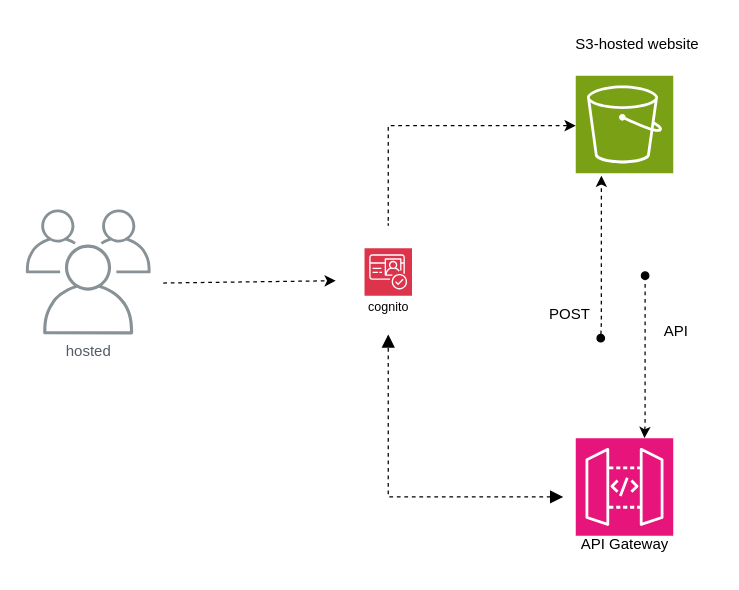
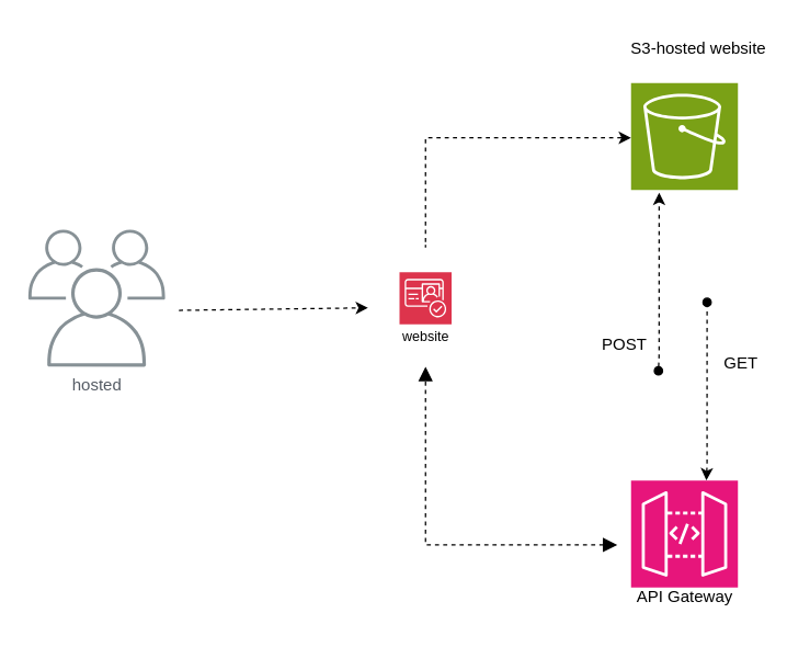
- <mxCell id="14" value="cognito" style="text;html=1;align=center;verticalAlign=middle;resizable=0;points=[];autosize=1;strokeColor=none;fillColor=none;fontSize=10;" vertex="1" parent="1"><mxGeometry x="280" y="230" width="60" height="30" as="geometry" /></mxCell>
+ <mxCell id="14" value="website" style="text;html=1;align=center;verticalAlign=middle;resizable=0;points=[];autosize=1;strokeColor=none;fillColor=none;fontSize=10;" vertex="1" parent="1"><mxGeometry x="280" y="230" width="60" height="30" as="geometry" /></mxCell>
- <mxCell id="10" value="API" style="text;html=1;align=center;verticalAlign=middle;resizable=0;points=[];autosize=1;strokeColor=none;fillColor=none;" vertex="1" parent="1"><mxGeometry x="515" y="250" width="50" height="30" as="geometry" /></mxCell>
+ <mxCell id="10" value="GET" style="text;html=1;align=center;verticalAlign=middle;resizable=0;points=[];autosize=1;strokeColor=none;fillColor=none;" vertex="1" parent="1"><mxGeometry x="515" y="250" width="50" height="30" as="geometry" /></mxCell>
